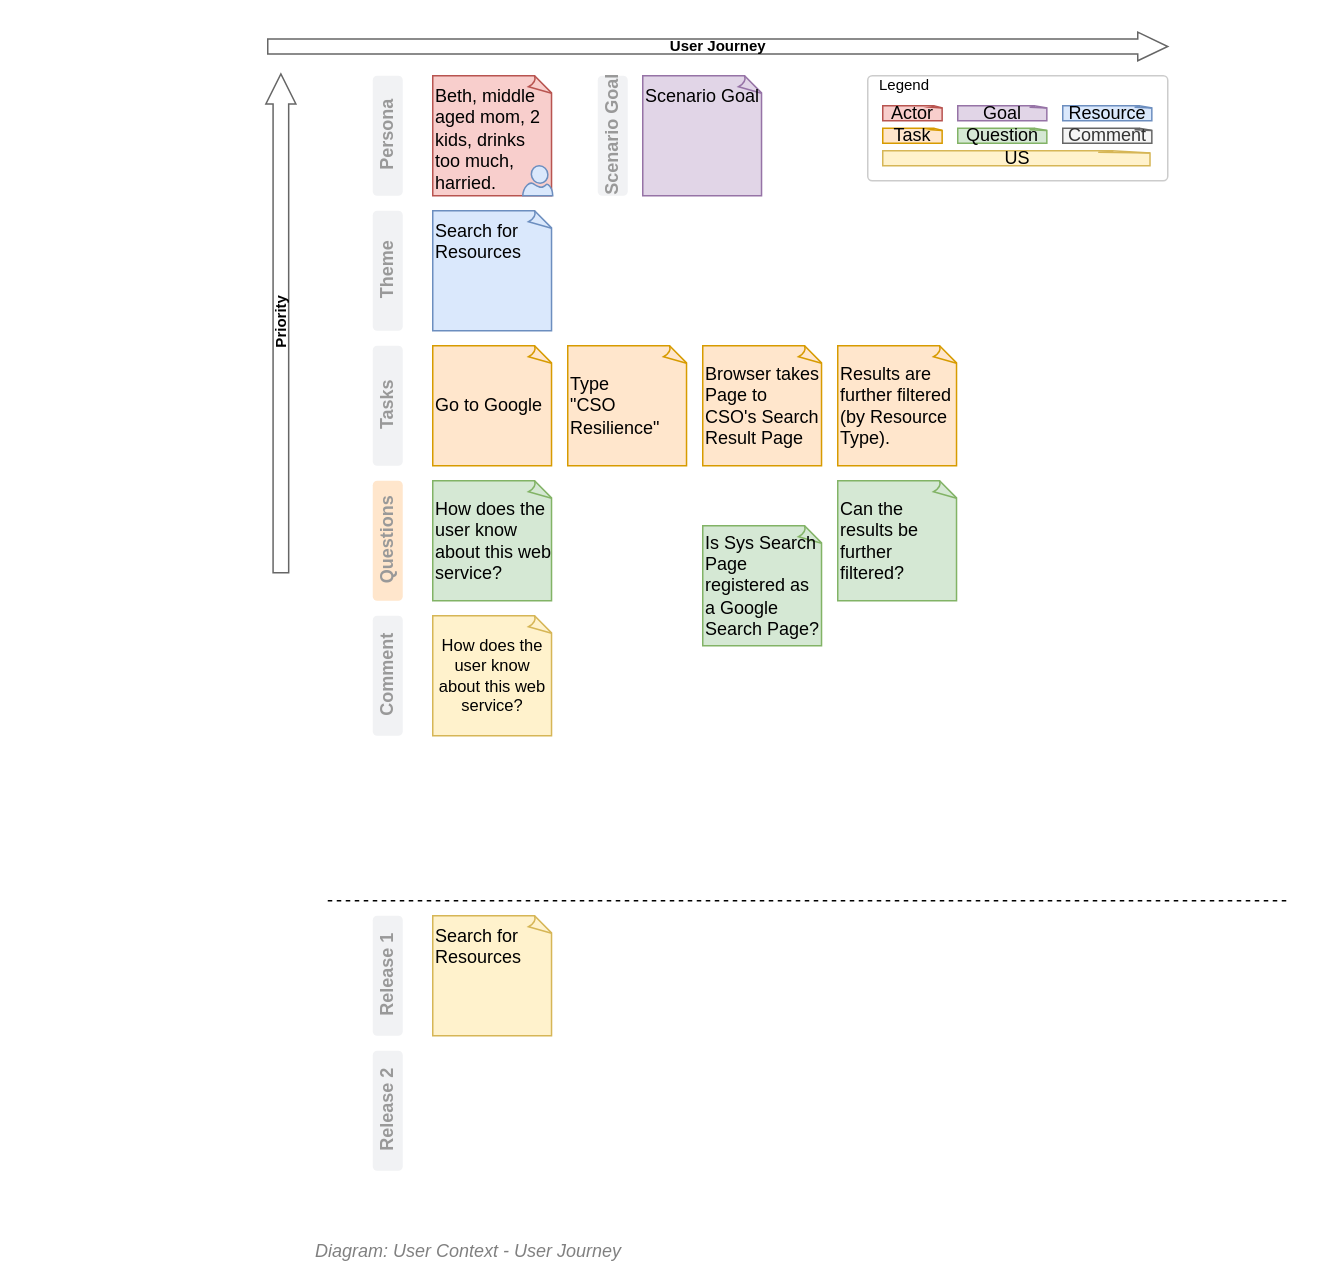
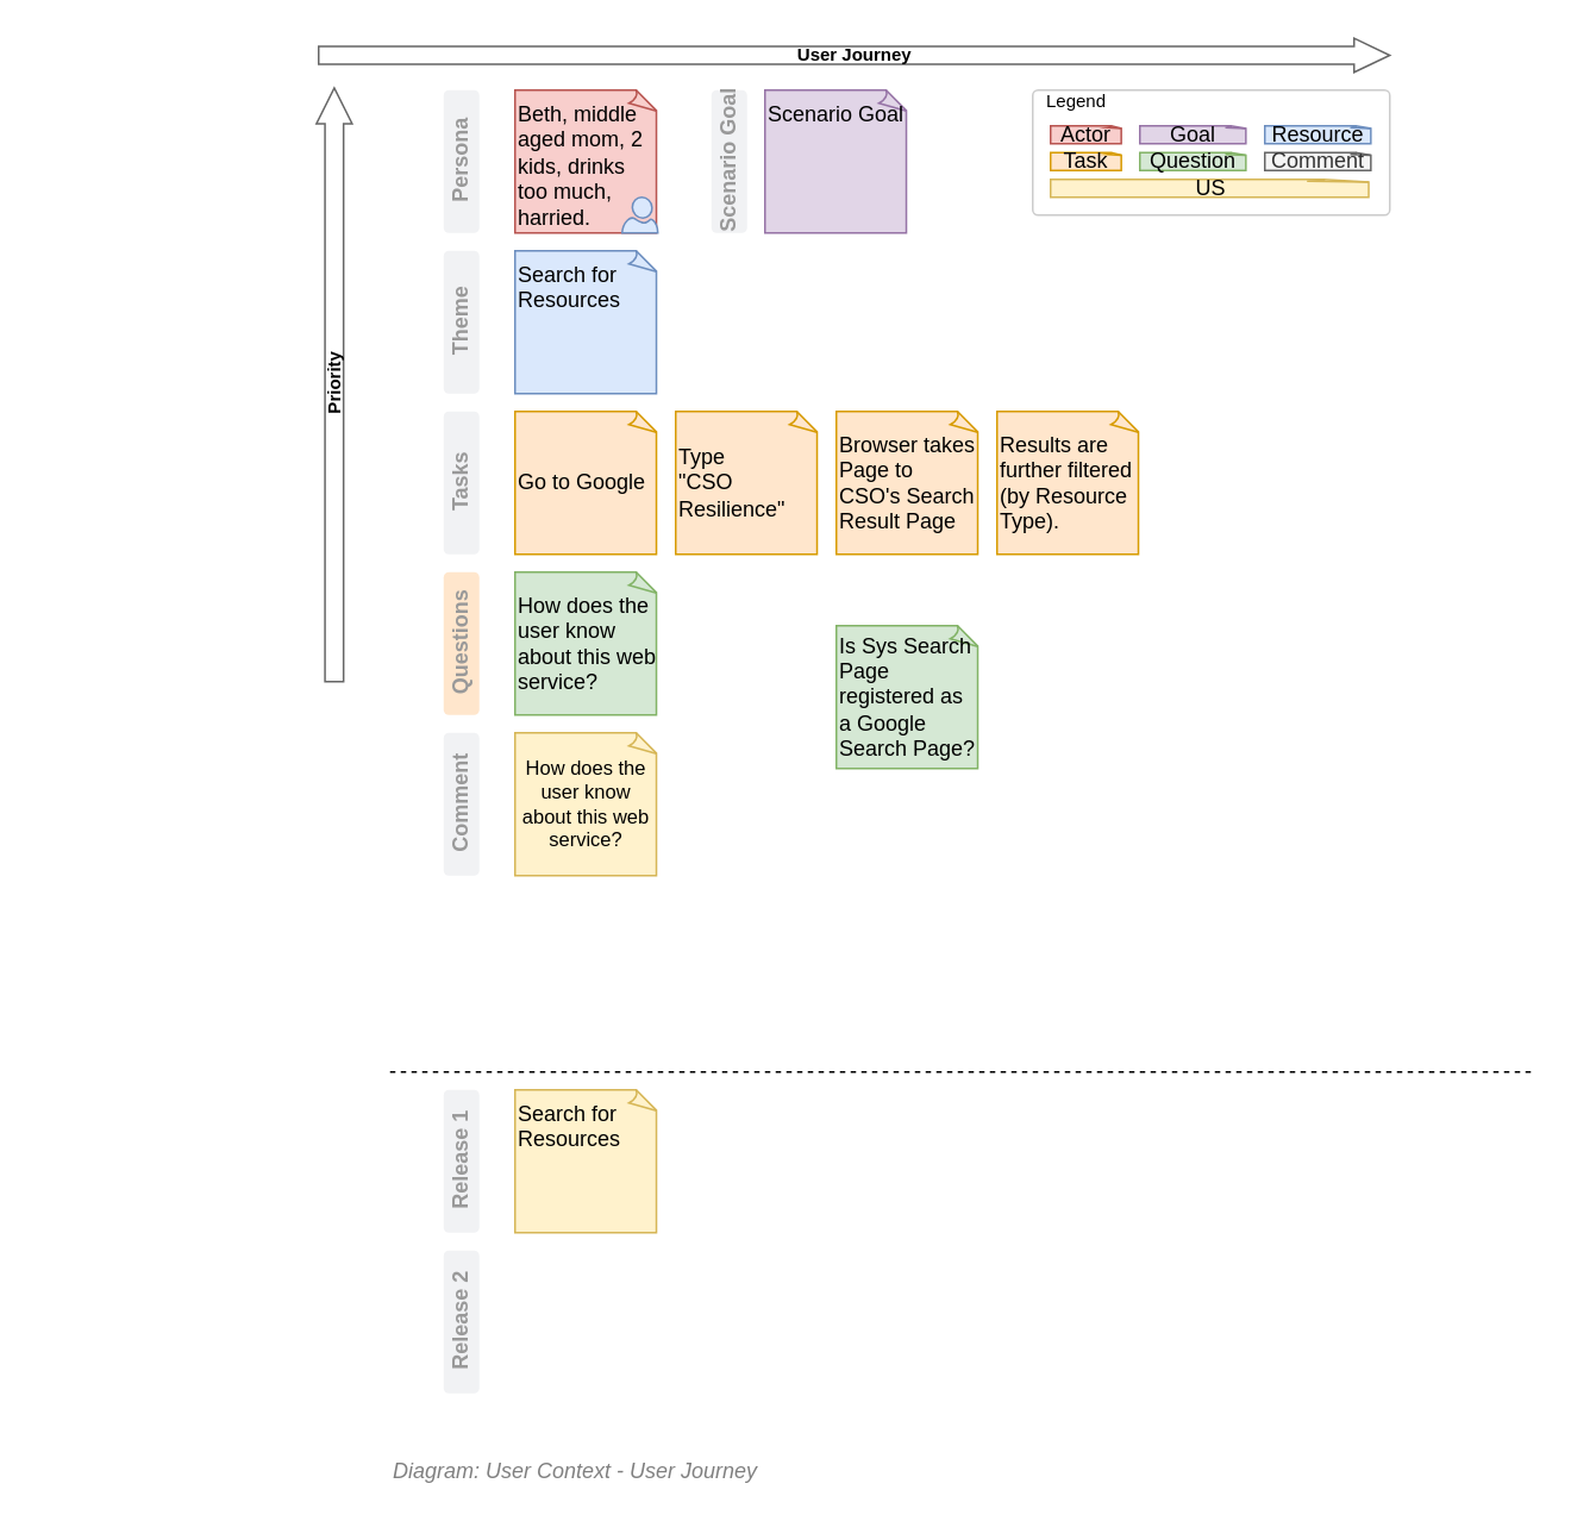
- <mxCell id="30" value="Can the results be further filtered?" style="whiteSpace=wrap;html=1;shape=mxgraph.basic.document;strokeColor=#82b366;fillColor=#d5e8d4;align=left;container=1;collapsible=0;backgroundOutline=0;autosize=0;snapToPoint=1;recursiveResize=0;" parent="1" vertex="1"><mxGeometry x="558" y="320" width="80" height="80" as="geometry" /></mxCell>
- <mxCell id="36" value="&lt;font style=&quot;font-size: 12px&quot;&gt;&lt;span&gt;Diagram: &lt;/span&gt;User Context - User Journey&amp;nbsp;&lt;/font&gt;" style="text;strokeColor=none;fillColor=none;html=1;fontSize=24;fontStyle=2;verticalAlign=middle;align=left;shadow=0;glass=0;comic=0;opacity=30;fontColor=#808080;" parent="35" vertex="1"><mxGeometry x="208" y="820" width="520" height="20" as="geometry" /></mxCell>
+ <mxCell id="36" value="&lt;font style=&quot;font-size: 12px&quot;&gt;&lt;span&gt;Diagram: &lt;/span&gt;User Context - User Journey&amp;nbsp;&lt;/font&gt;" style="text;strokeColor=none;fillColor=none;html=1;fontSize=24;fontStyle=2;verticalAlign=middle;align=left;shadow=0;glass=0;comic=0;opacity=30;fontColor=#808080;" parent="35" vertex="1"><mxGeometry x="218" y="810" width="520" height="20" as="geometry" /></mxCell>
